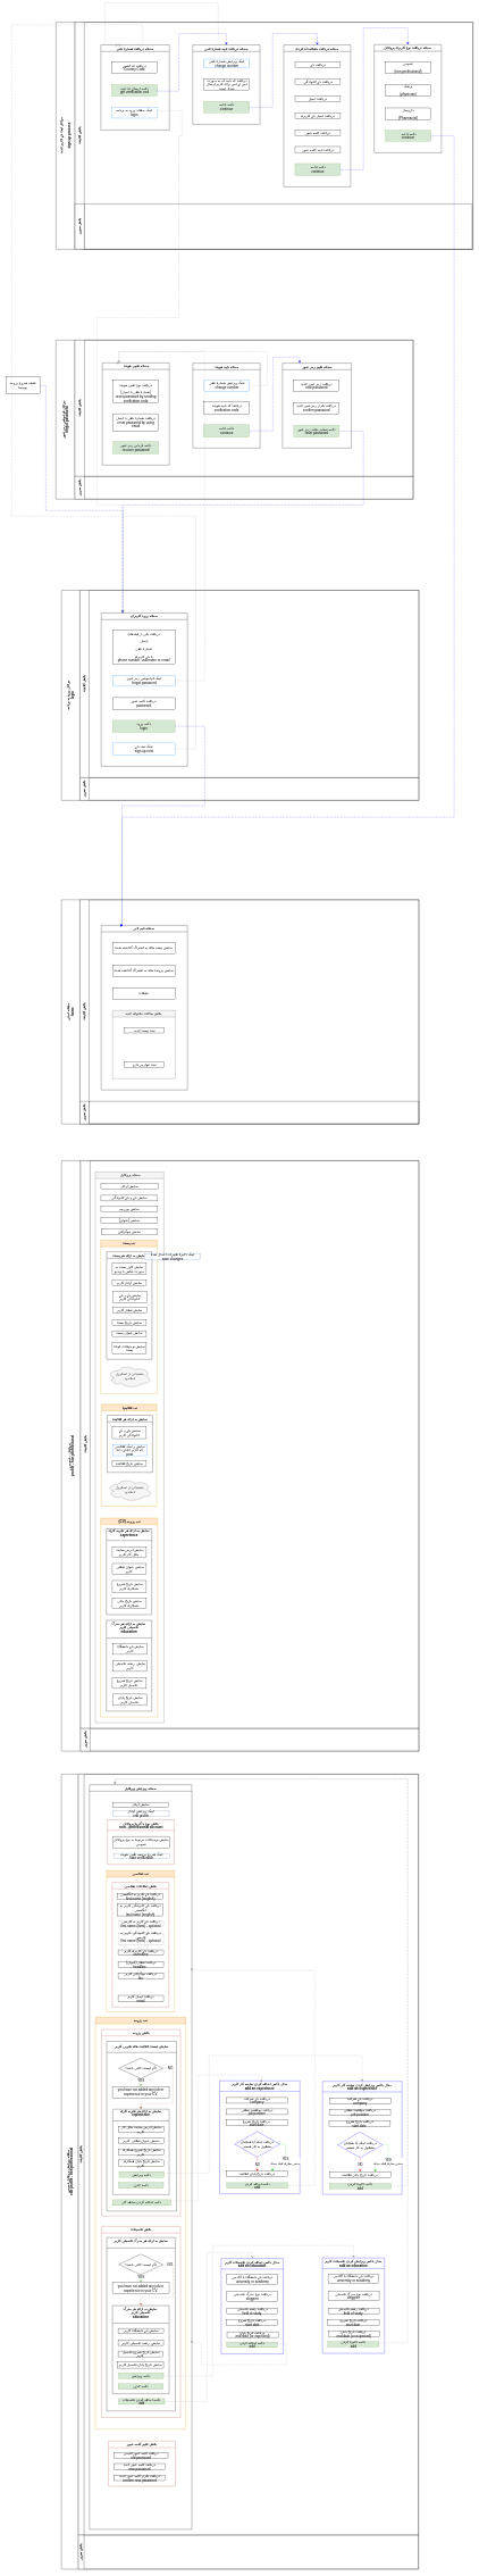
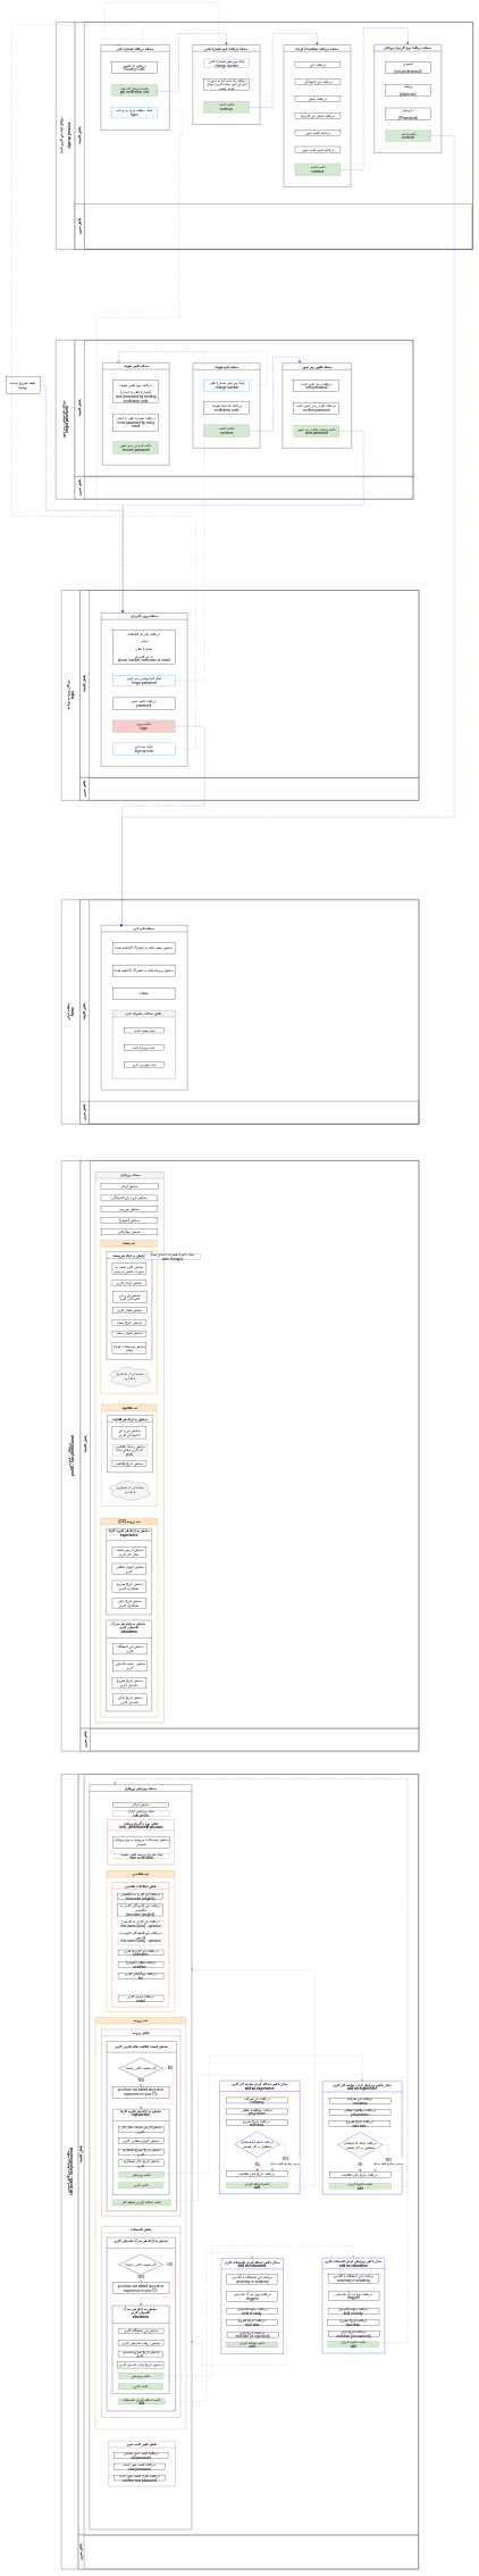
- <mxCell id="203" value="نقطه شروع رزومه پوینتینا" style="rounded=0;whiteSpace=wrap;html=1;" parent="1" vertex="1"><mxGeometry x="20" y="1270" width="120" height="60" as="geometry" /></mxCell>
+ <mxCell id="203" value="نقطه شروع برنامه پوینتینا" style="rounded=0;whiteSpace=wrap;html=1;" parent="1" vertex="1"><mxGeometry x="20" y="1270" width="120" height="60" as="geometry" /></mxCell>
- <mxCell id="35" value="دکمه ورود&lt;br&gt;login&lt;br&gt;" style="rounded=0;whiteSpace=wrap;html=1;fillColor=#d5e8d4;strokeColor=#82b366;" parent="32" vertex="1"><mxGeometry x="40" y="378" width="220" height="42" as="geometry" /></mxCell>
+ <mxCell id="35" value="دکمه ورود&lt;br&gt;login&lt;br&gt;" style="rounded=0;whiteSpace=wrap;html=1;fillColor=#f8cecc;strokeColor=#82b366;" parent="32" vertex="1"><mxGeometry x="40" y="378" width="220" height="42" as="geometry" /></mxCell>
+ <mxCell id="44" value="&lt;p&gt;&lt;/p&gt;&lt;p&gt;&lt;/p&gt;&lt;p&gt;&lt;/p&gt;&lt;p&gt;&lt;/p&gt;&lt;p&gt;&lt;/p&gt;&lt;p&gt;&lt;/p&gt;&lt;p&gt;ثبت پرونده جدید&amp;nbsp;&lt;/p&gt;" style="rounded=0;whiteSpace=wrap;html=1;" parent="42" vertex="1"><mxGeometry x="41" y="120" width="139" height="20" as="geometry" /></mxCell>
